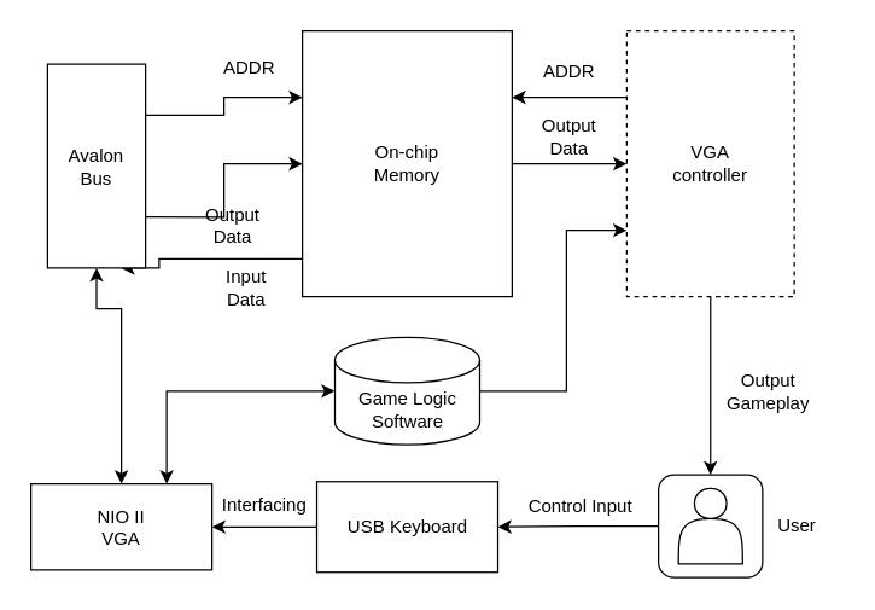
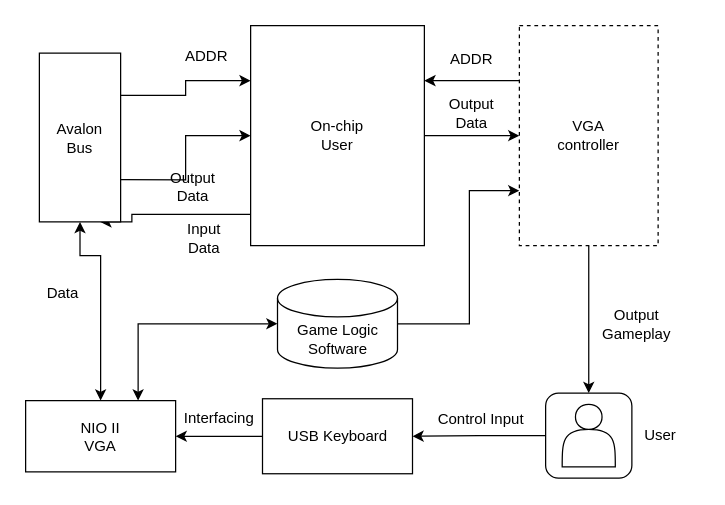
- <mxCell id="7" value="On-chip&lt;br&gt;Memory" style="rounded=0;whiteSpace=wrap;html=1;shadow=0;glass=0;" vertex="1" parent="1"><mxGeometry x="200" y="20" width="139" height="176" as="geometry" /></mxCell>
+ <mxCell id="7" value="On-chip&lt;br&gt;User" style="rounded=0;whiteSpace=wrap;html=1;shadow=0;glass=0;" vertex="1" parent="1"><mxGeometry x="200" y="20" width="139" height="176" as="geometry" /></mxCell>
+ <mxCell id="24" value="Data" style="text;html=1;strokeColor=none;fillColor=none;align=center;verticalAlign=middle;whiteSpace=wrap;rounded=0;shadow=0;glass=1;sketch=1;" vertex="1" parent="1"><mxGeometry x="20" y="219" width="60" height="30" as="geometry" /></mxCell>
